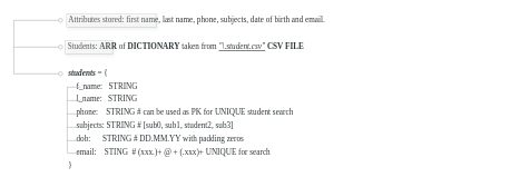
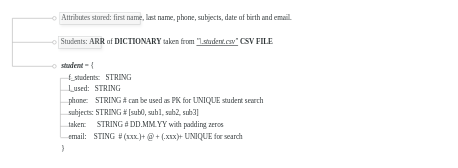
- <mxCell id="4" value="&lt;b&gt;&lt;i&gt;students&lt;/i&gt;&lt;/b&gt; = {" style="text;html=1;strokeColor=none;fillColor=none;align=left;verticalAlign=middle;whiteSpace=wrap;rounded=0;fontFamily=Fira Code;fontSource=https%3A%2F%2Ffonts.googleapis.com%2Fcss2%3Ffamily%3DFira%2BCode%3Awght%40300%26display%3Dswap';fontColor=#2F3537;" vertex="1" parent="1"><mxGeometry x="100" y="100" width="641" height="20" as="geometry" /></mxCell>
+ <mxCell id="4" value="&lt;b&gt;&lt;i&gt;student&lt;/i&gt;&lt;/b&gt; = {" style="text;html=1;strokeColor=none;fillColor=none;align=left;verticalAlign=middle;whiteSpace=wrap;rounded=0;fontFamily=Fira Code;fontSource=https%3A%2F%2Ffonts.googleapis.com%2Fcss2%3Ffamily%3DFira%2BCode%3Awght%40300%26display%3Dswap';fontColor=#2F3537;" vertex="1" parent="1"><mxGeometry x="100" y="100" width="641" height="20" as="geometry" /></mxCell>
- <mxCell id="5" value="&amp;nbsp; &amp;nbsp; f_name:&amp;nbsp; &amp;nbsp;STRING" style="text;html=1;strokeColor=none;fillColor=none;align=left;verticalAlign=middle;whiteSpace=wrap;rounded=0;fontFamily=Fira Code;fontSource=https%3A%2F%2Ffonts.googleapis.com%2Fcss2%3Ffamily%3DFira%2BCode%3Awght%40300%26display%3Dswap';fontColor=#2F3537;" vertex="1" parent="1"><mxGeometry x="100" y="120" width="641" height="20" as="geometry" /></mxCell>
+ <mxCell id="5" value="&amp;nbsp; &amp;nbsp; f_students:&amp;nbsp; &amp;nbsp;STRING" style="text;html=1;strokeColor=none;fillColor=none;align=left;verticalAlign=middle;whiteSpace=wrap;rounded=0;fontFamily=Fira Code;fontSource=https%3A%2F%2Ffonts.googleapis.com%2Fcss2%3Ffamily%3DFira%2BCode%3Awght%40300%26display%3Dswap';fontColor=#2F3537;" vertex="1" parent="1"><mxGeometry x="100" y="120" width="641" height="20" as="geometry" /></mxCell>
- <mxCell id="6" value="&amp;nbsp; &amp;nbsp; l_name:&amp;nbsp; &amp;nbsp;STRING" style="text;html=1;strokeColor=none;fillColor=none;align=left;verticalAlign=middle;whiteSpace=wrap;rounded=0;fontFamily=Fira Code;fontSource=https%3A%2F%2Ffonts.googleapis.com%2Fcss2%3Ffamily%3DFira%2BCode%3Awght%40300%26display%3Dswap';fontColor=#2F3537;" vertex="1" parent="1"><mxGeometry x="100" y="138" width="641" height="20" as="geometry" /></mxCell>
+ <mxCell id="6" value="&amp;nbsp; &amp;nbsp; l_used:&amp;nbsp; &amp;nbsp;STRING" style="text;html=1;strokeColor=none;fillColor=none;align=left;verticalAlign=middle;whiteSpace=wrap;rounded=0;fontFamily=Fira Code;fontSource=https%3A%2F%2Ffonts.googleapis.com%2Fcss2%3Ffamily%3DFira%2BCode%3Awght%40300%26display%3Dswap';fontColor=#2F3537;" vertex="1" parent="1"><mxGeometry x="100" y="138" width="641" height="20" as="geometry" /></mxCell>
- <mxCell id="8" value="&amp;nbsp; &amp;nbsp; subjects: STRING # [sub0, sub1, student2, sub3]" style="text;html=1;strokeColor=none;fillColor=none;align=left;verticalAlign=middle;whiteSpace=wrap;rounded=0;fontFamily=Fira Code;fontSource=https%3A%2F%2Ffonts.googleapis.com%2Fcss2%3Ffamily%3DFira%2BCode%3Awght%40300%26display%3Dswap';fontColor=#2F3537;" vertex="1" parent="1"><mxGeometry x="100" y="178" width="641" height="20" as="geometry" /></mxCell>
+ <mxCell id="8" value="&amp;nbsp; &amp;nbsp; subjects: STRING # [sub0, sub1, sub2, sub3]" style="text;html=1;strokeColor=none;fillColor=none;align=left;verticalAlign=middle;whiteSpace=wrap;rounded=0;fontFamily=Fira Code;fontSource=https%3A%2F%2Ffonts.googleapis.com%2Fcss2%3Ffamily%3DFira%2BCode%3Awght%40300%26display%3Dswap';fontColor=#2F3537;" vertex="1" parent="1"><mxGeometry x="100" y="178" width="641" height="20" as="geometry" /></mxCell>
- <mxCell id="9" value="&amp;nbsp; &amp;nbsp; dob:&amp;nbsp; &amp;nbsp; &amp;nbsp; STRING # DD.MM.YY with padding zeros" style="text;html=1;strokeColor=none;fillColor=none;align=left;verticalAlign=middle;whiteSpace=wrap;rounded=0;fontFamily=Fira Code;fontSource=https%3A%2F%2Ffonts.googleapis.com%2Fcss2%3Ffamily%3DFira%2BCode%3Awght%40300%26display%3Dswap';fontColor=#2F3537;" vertex="1" parent="1"><mxGeometry x="100" y="198" width="641" height="20" as="geometry" /></mxCell>
+ <mxCell id="9" value="&amp;nbsp; &amp;nbsp; taken:&amp;nbsp; &amp;nbsp; &amp;nbsp; STRING # DD.MM.YY with padding zeros" style="text;html=1;strokeColor=none;fillColor=none;align=left;verticalAlign=middle;whiteSpace=wrap;rounded=0;fontFamily=Fira Code;fontSource=https%3A%2F%2Ffonts.googleapis.com%2Fcss2%3Ffamily%3DFira%2BCode%3Awght%40300%26display%3Dswap';fontColor=#2F3537;" vertex="1" parent="1"><mxGeometry x="100" y="198" width="641" height="20" as="geometry" /></mxCell>
